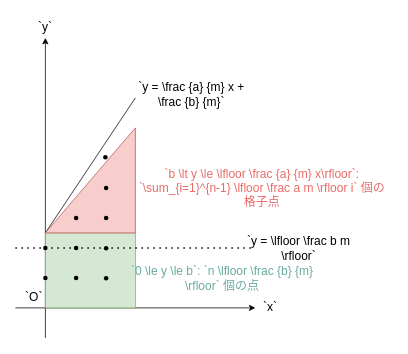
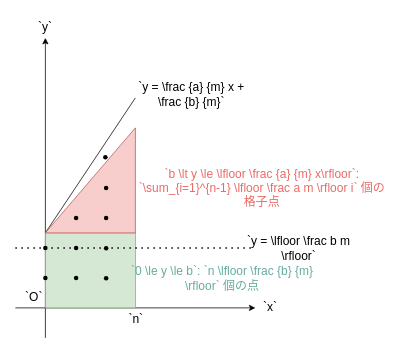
+ <mxCell id="12" value="`n`" style="text;html=1;align=center;verticalAlign=middle;whiteSpace=wrap;rounded=0;fontSize=16;" parent="1" vertex="1"><mxGeometry x="156" y="410" width="50" height="30" as="geometry" /></mxCell>
